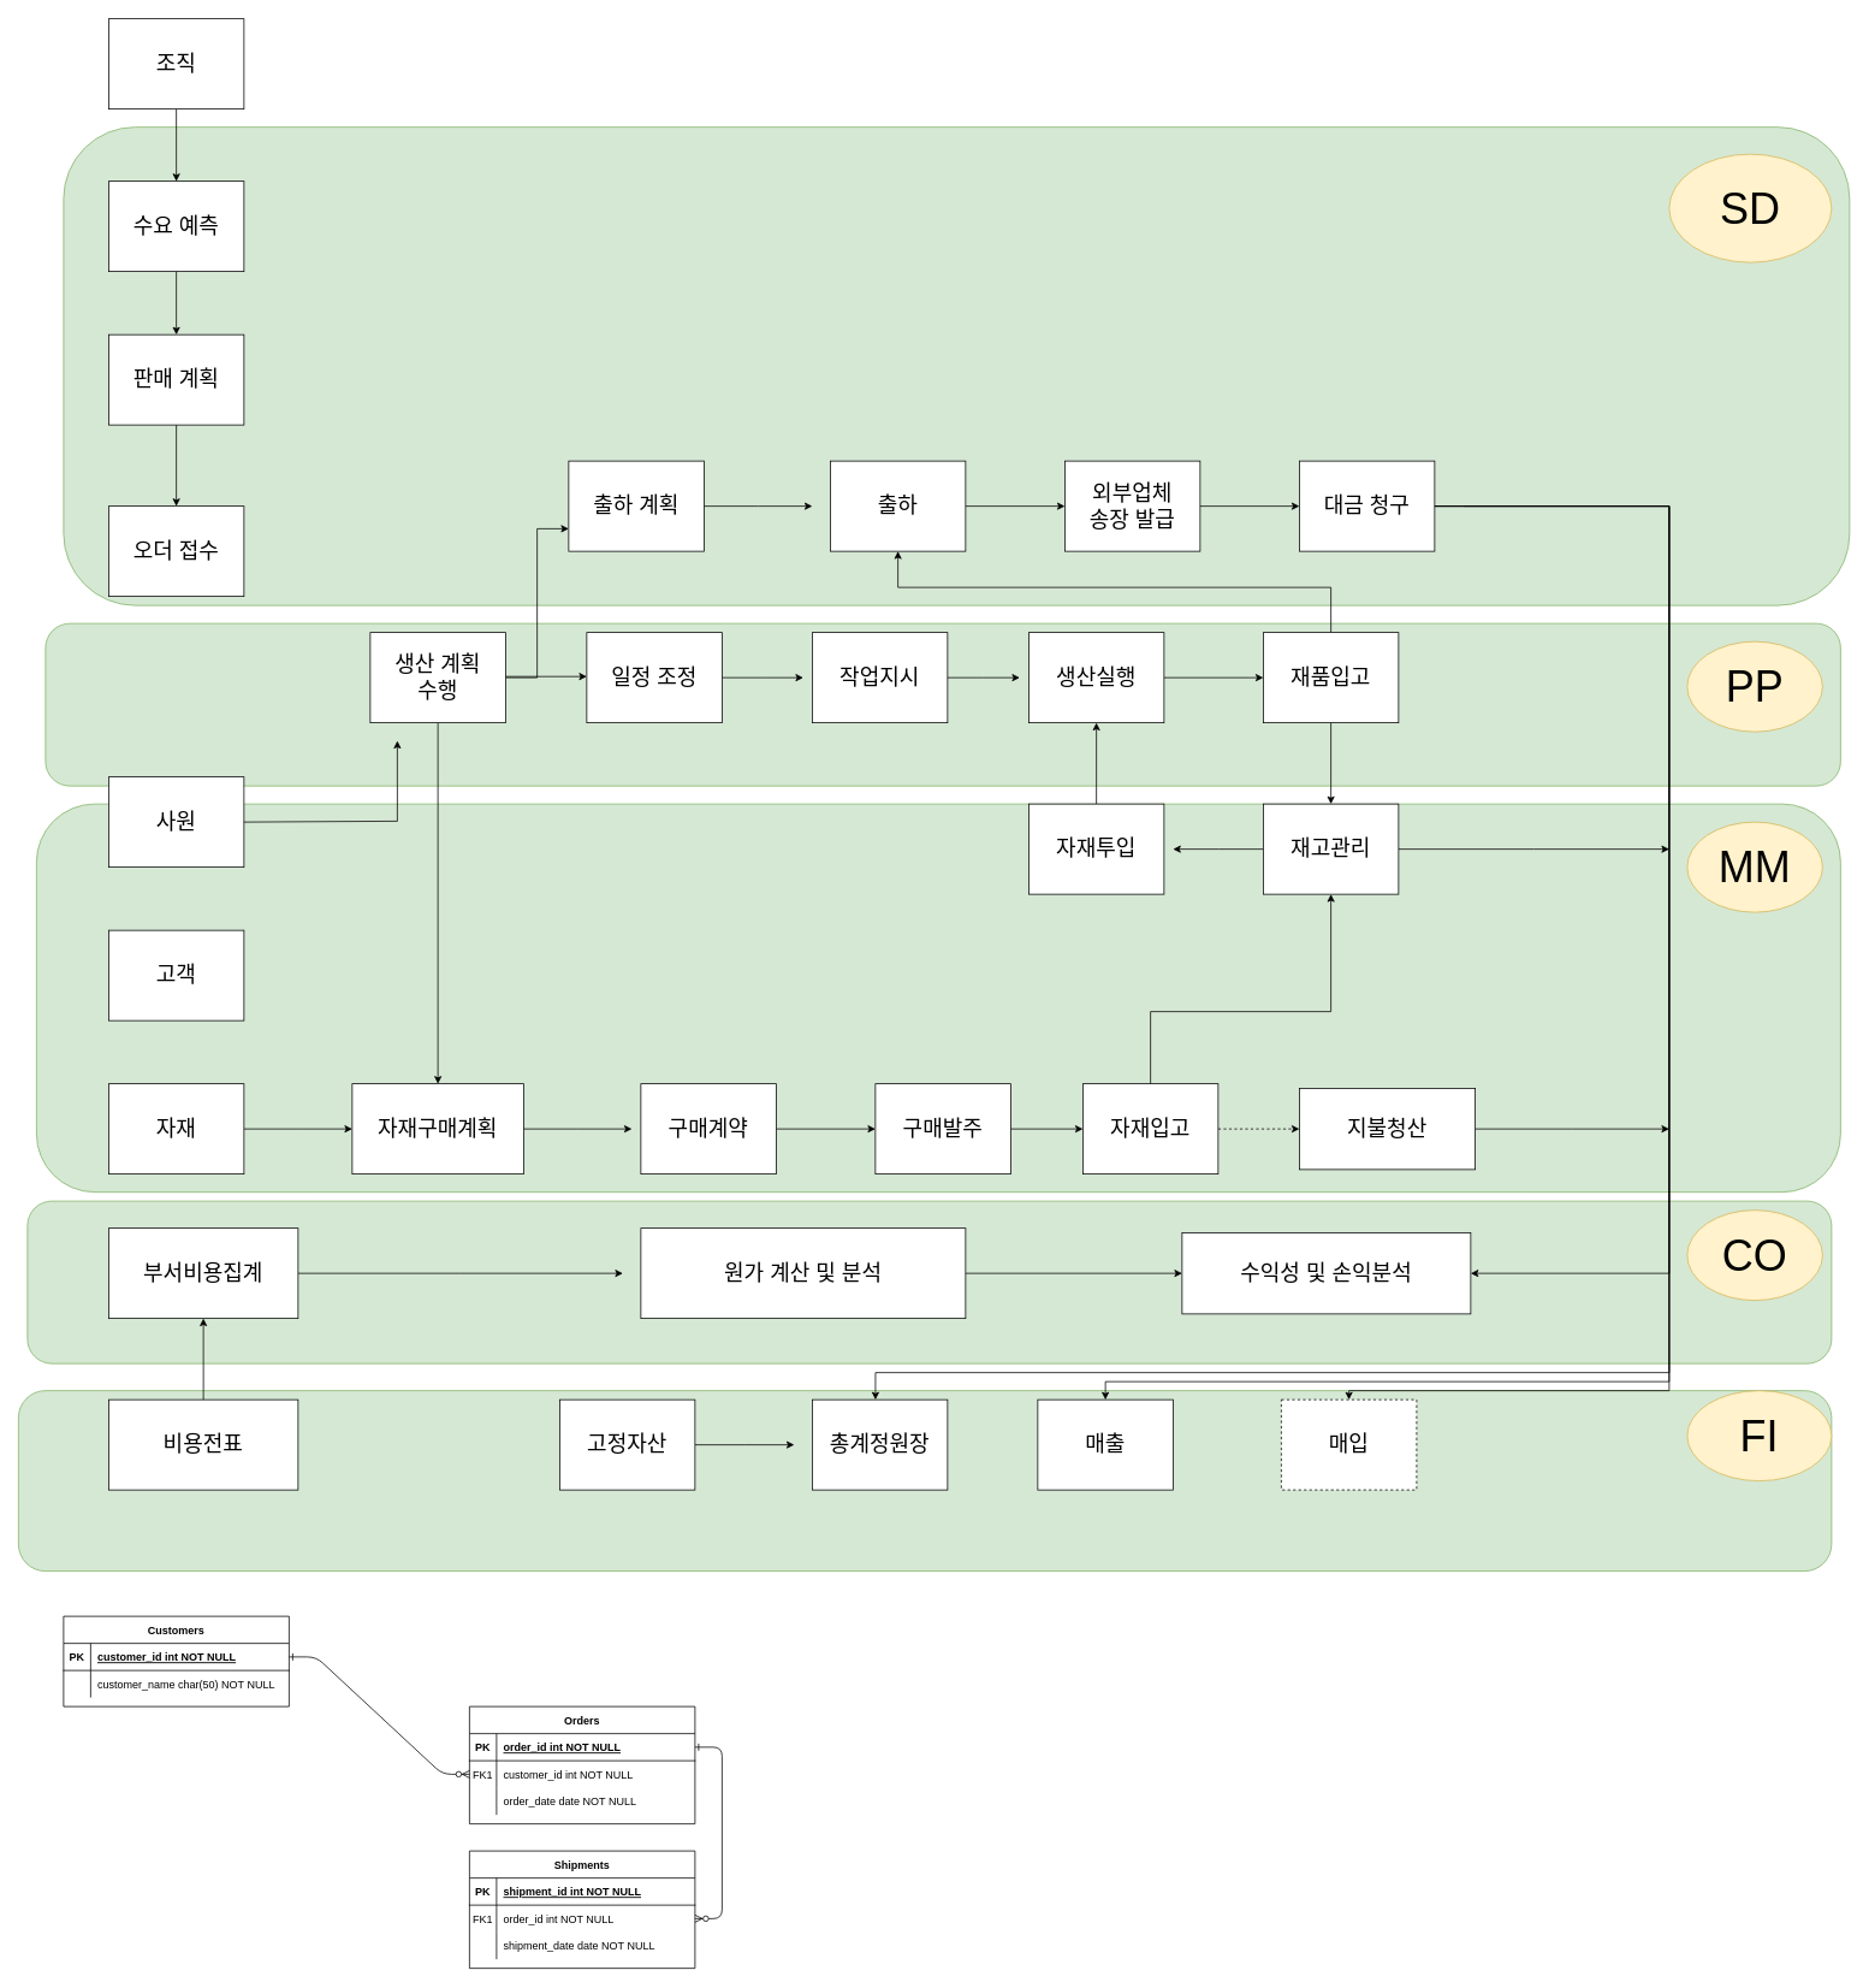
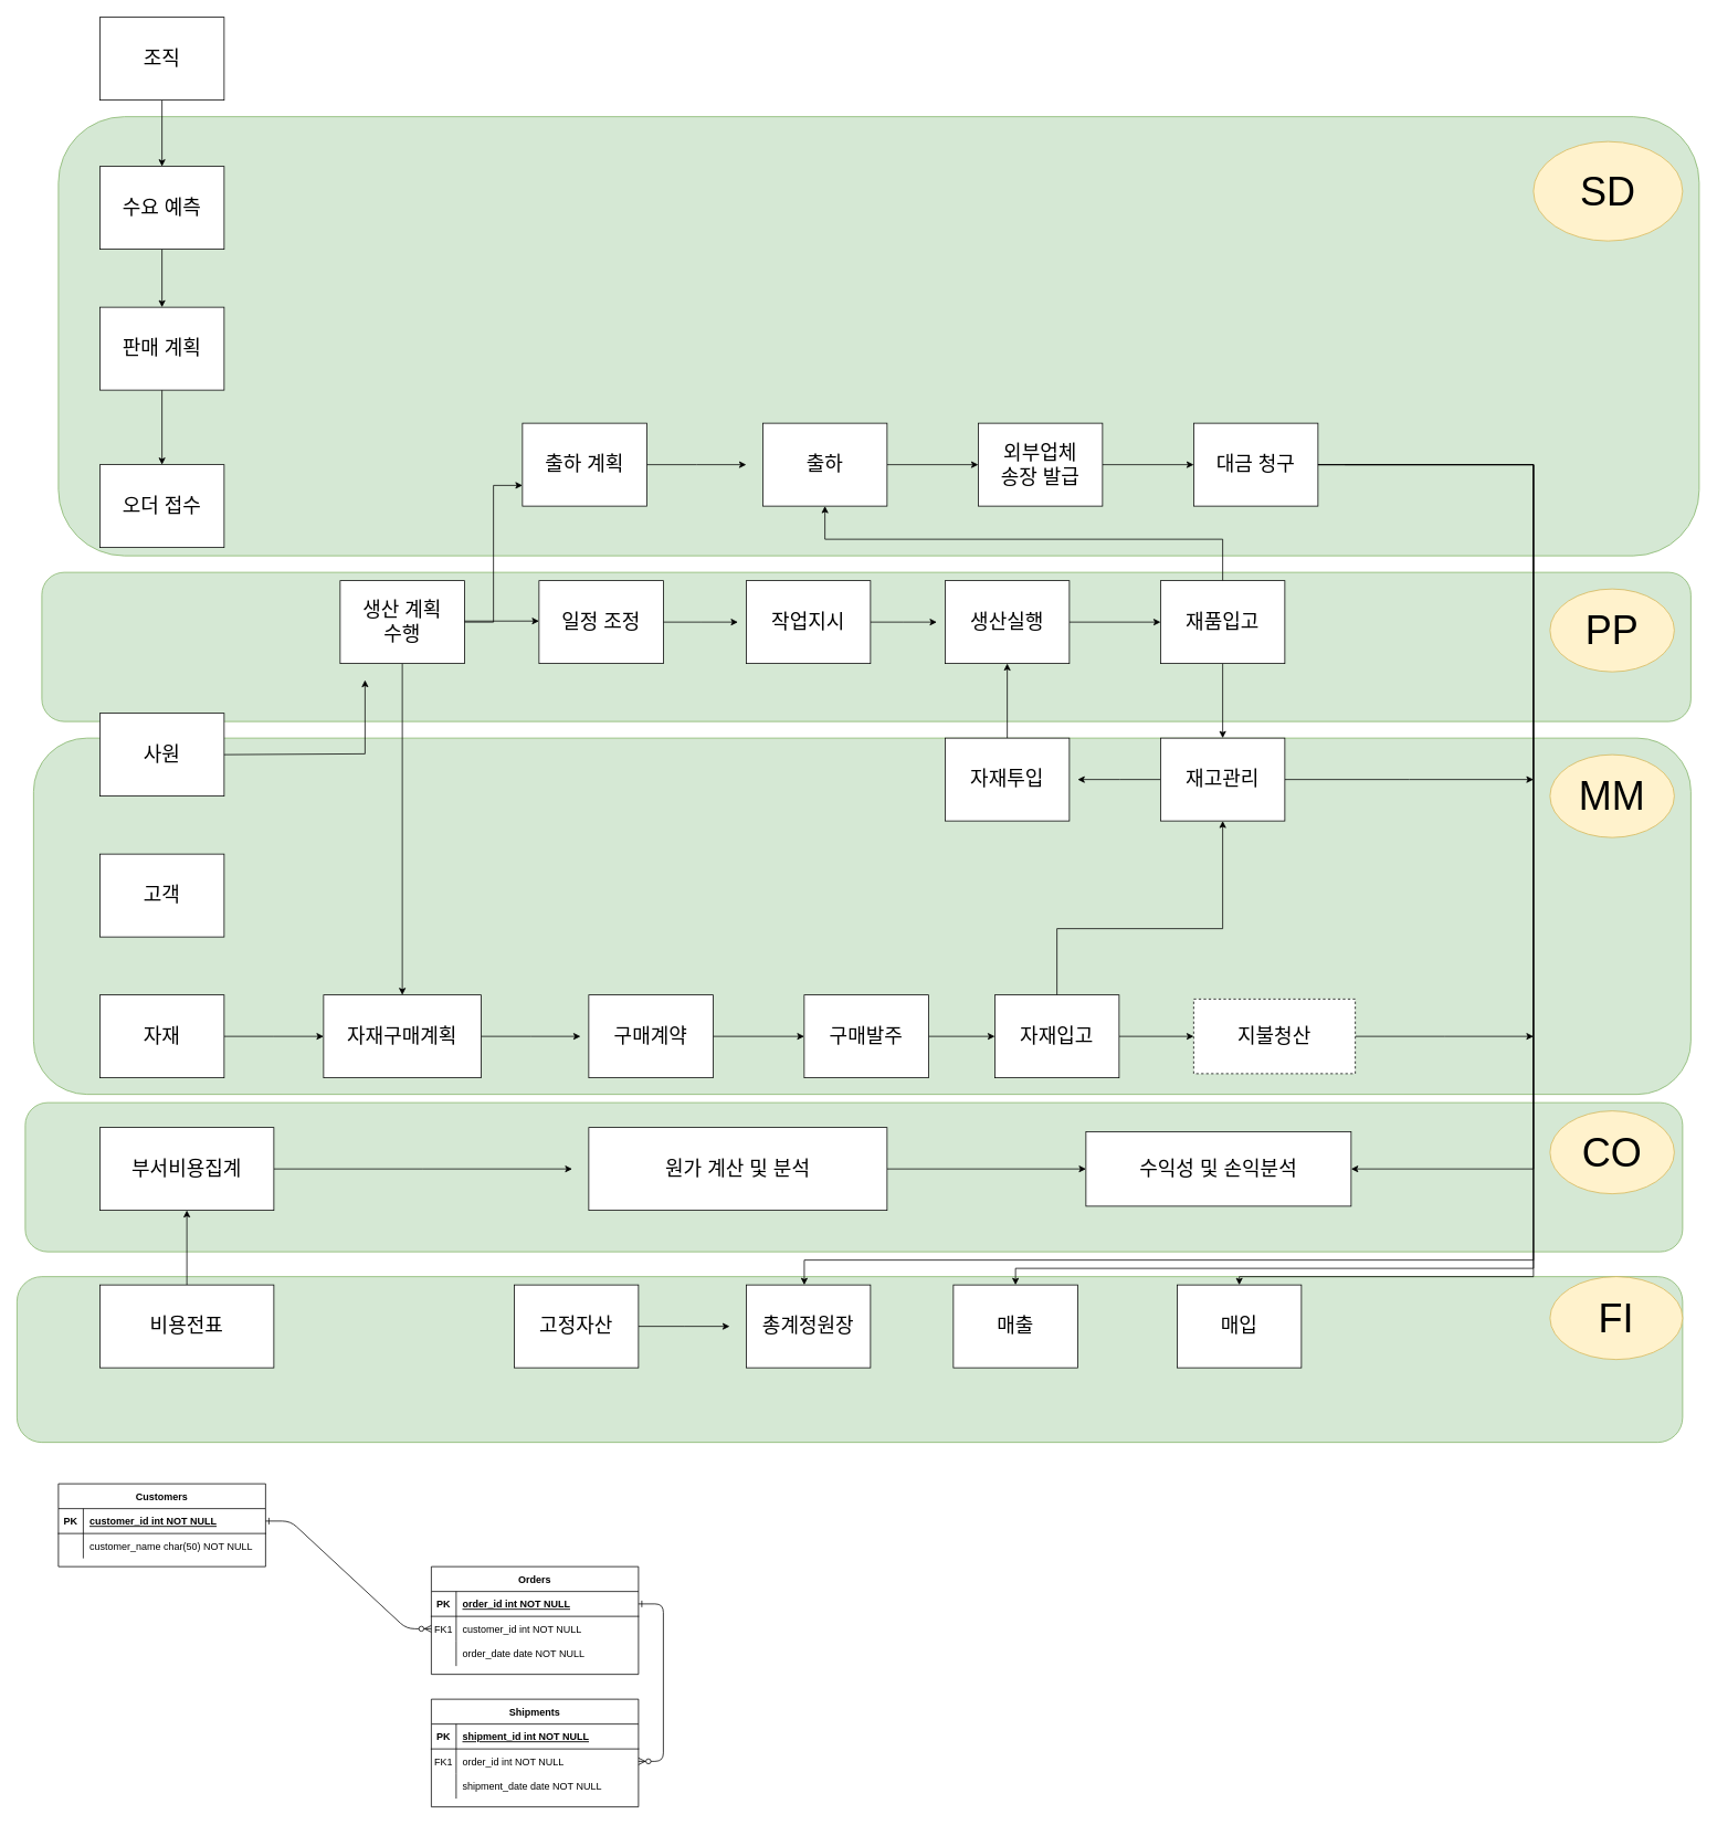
- <mxCell id="83" value="" style="edgeStyle=orthogonalEdgeStyle;rounded=0;orthogonalLoop=1;jettySize=auto;html=1;dashed=1;" parent="1" source="84" target="86" edge="1"><mxGeometry relative="1" as="geometry" /></mxCell>
+ <mxCell id="83" value="" style="edgeStyle=orthogonalEdgeStyle;rounded=0;orthogonalLoop=1;jettySize=auto;html=1;" parent="1" source="84" target="86" edge="1"><mxGeometry relative="1" as="geometry" /></mxCell>
- <mxCell id="86" value="지불청산" style="whiteSpace=wrap;html=1;fontSize=24;rounded=0;" parent="1" vertex="1"><mxGeometry x="1440" y="1205" width="195" height="90" as="geometry" /></mxCell>
+ <mxCell id="86" value="지불청산" style="whiteSpace=wrap;html=1;fontSize=24;rounded=0;dashed=1;" parent="1" vertex="1"><mxGeometry x="1440" y="1205" width="195" height="90" as="geometry" /></mxCell>
- <mxCell id="98" value="매입" style="rounded=0;whiteSpace=wrap;html=1;fontSize=24;dashed=1;" parent="1" vertex="1"><mxGeometry x="1420" y="1550" width="150" height="100" as="geometry" /></mxCell>
+ <mxCell id="98" value="매입" style="rounded=0;whiteSpace=wrap;html=1;fontSize=24;" parent="1" vertex="1"><mxGeometry x="1420" y="1550" width="150" height="100" as="geometry" /></mxCell>
